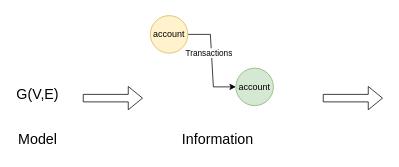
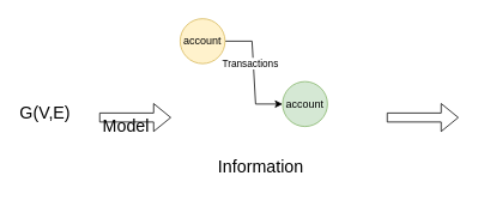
- <mxCell id="2" value="&lt;font style=&quot;font-size: 19px;&quot;&gt;Model&lt;/font&gt;" style="text;html=1;align=center;verticalAlign=middle;whiteSpace=wrap;rounded=0;" vertex="1" parent="1"><mxGeometry x="20" y="170" width="60" height="30" as="geometry" /></mxCell>
+ <mxCell id="2" value="&lt;font style=&quot;font-size: 19px;&quot;&gt;Model&lt;/font&gt;" style="text;html=1;align=center;verticalAlign=middle;whiteSpace=wrap;rounded=0;" vertex="1" parent="1"><mxGeometry x="110" y="125" width="60" height="30" as="geometry" /></mxCell>
